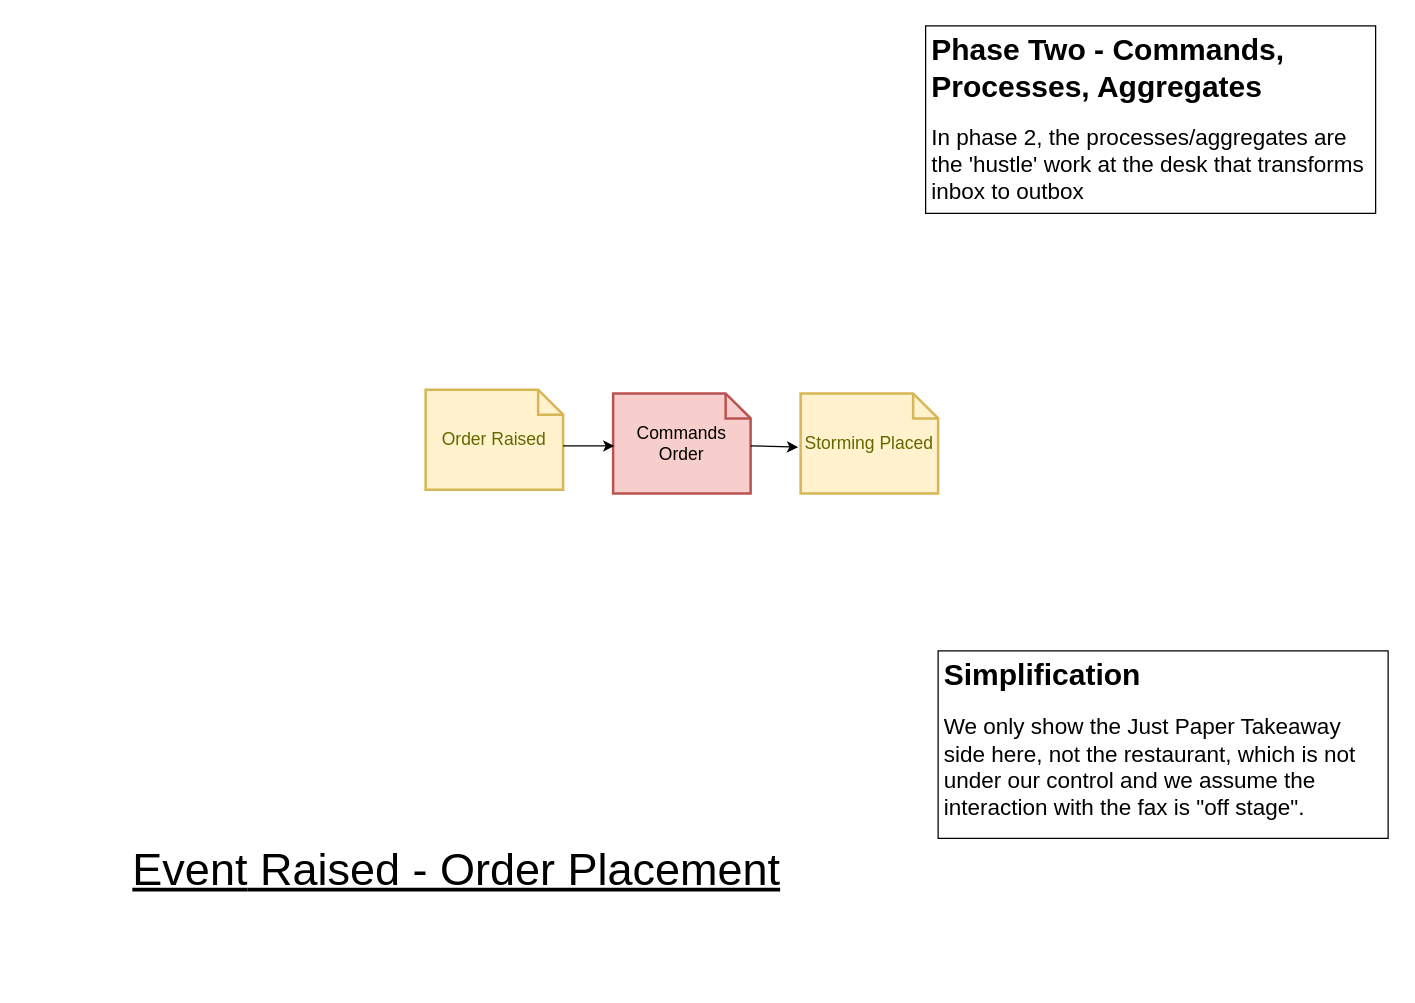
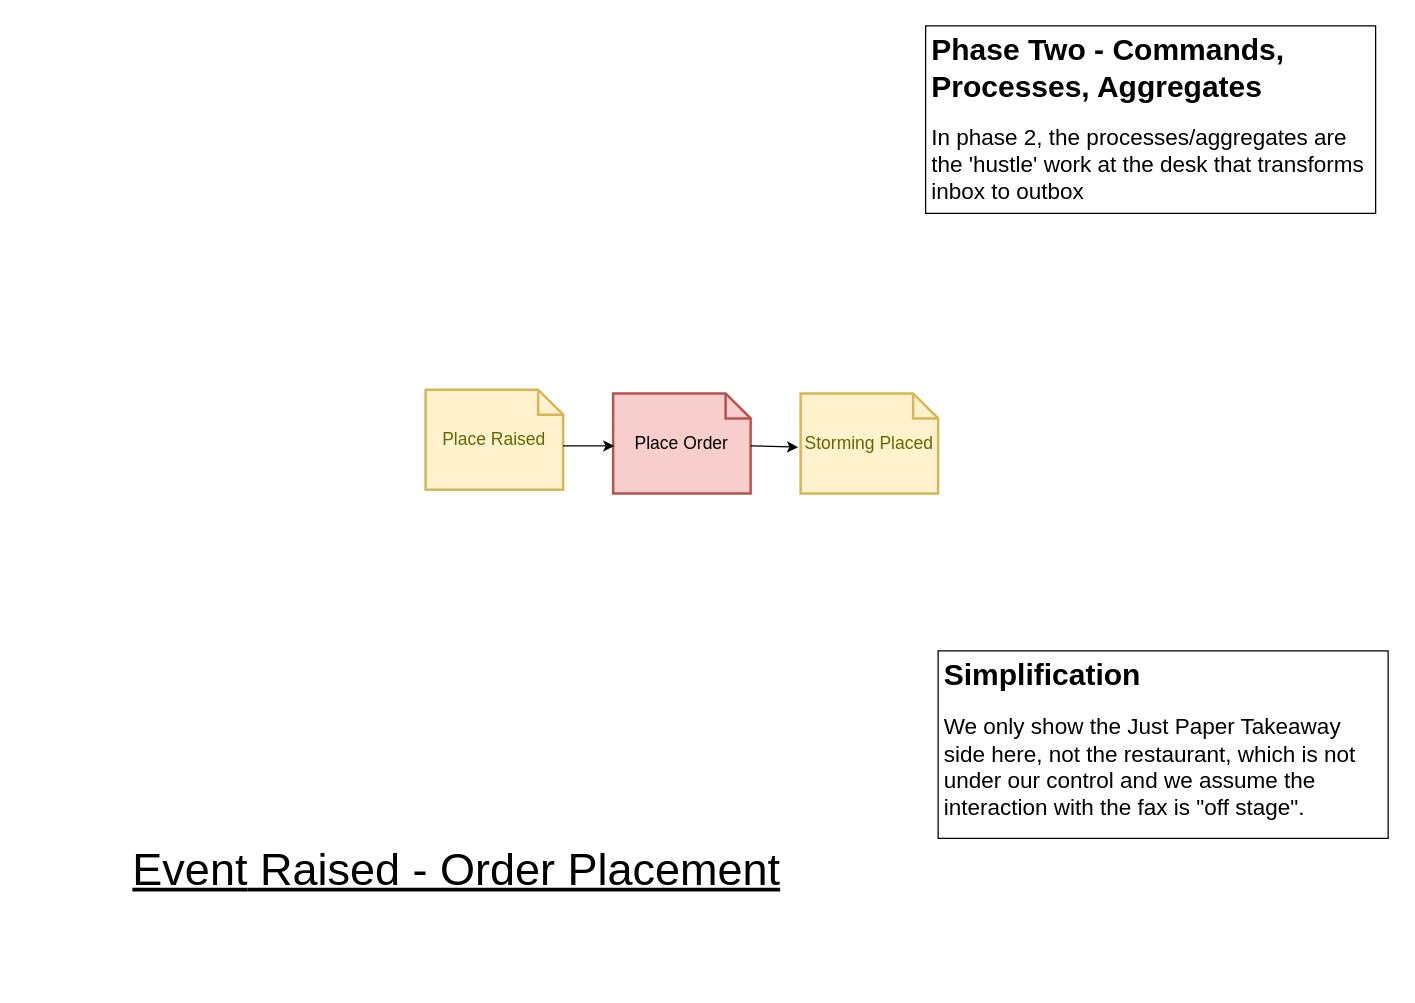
- <mxCell id="5" value="Order Raised" style="shape=note;strokeWidth=2;fontSize=14;size=20;whiteSpace=wrap;html=1;fillColor=#fff2cc;strokeColor=#d6b656;fontColor=#666600;" parent="1" vertex="1"><mxGeometry x="340" y="311" width="110.0" height="80" as="geometry" /></mxCell>
+ <mxCell id="5" value="Place Raised" style="shape=note;strokeWidth=2;fontSize=14;size=20;whiteSpace=wrap;html=1;fillColor=#fff2cc;strokeColor=#d6b656;fontColor=#666600;" parent="1" vertex="1"><mxGeometry x="340" y="311" width="110.0" height="80" as="geometry" /></mxCell>
- <mxCell id="6" value="Commands Order" style="shape=note;strokeWidth=2;fontSize=14;size=20;whiteSpace=wrap;html=1;fillColor=#f8cecc;strokeColor=#b85450;" parent="1" vertex="1"><mxGeometry x="490" y="314" width="110.0" height="80" as="geometry" /></mxCell>
+ <mxCell id="6" value="Place Order" style="shape=note;strokeWidth=2;fontSize=14;size=20;whiteSpace=wrap;html=1;fillColor=#f8cecc;strokeColor=#b85450;" parent="1" vertex="1"><mxGeometry x="490" y="314" width="110.0" height="80" as="geometry" /></mxCell>
